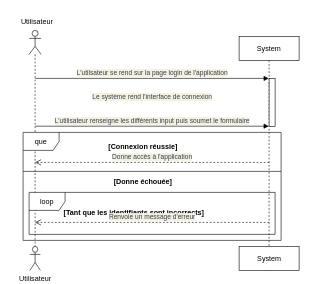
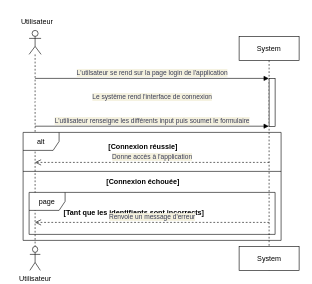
- <mxCell id="9" value="que" style="shape=umlFrame;whiteSpace=wrap;html=1;" vertex="1" parent="1"><mxGeometry x="38" y="220" width="430" height="180" as="geometry" /></mxCell>
+ <mxCell id="9" value="alt" style="shape=umlFrame;whiteSpace=wrap;html=1;" vertex="1" parent="1"><mxGeometry x="38" y="220" width="430" height="180" as="geometry" /></mxCell>
- <mxCell id="13" value="[Donne échouée]" style="text;align=center;fontStyle=1;verticalAlign=middle;spacingLeft=3;spacingRight=3;rotatable=0;points=[[0,0.5],[1,0.5]];portConstraint=eastwest;" vertex="1" parent="1"><mxGeometry x="198" y="289" width="80" height="26" as="geometry" /></mxCell>
+ <mxCell id="13" value="[Connexion échouée]" style="text;align=center;fontStyle=1;verticalAlign=middle;spacingLeft=3;spacingRight=3;rotatable=0;points=[[0,0.5],[1,0.5]];portConstraint=eastwest;" vertex="1" parent="1"><mxGeometry x="198" y="289" width="80" height="26" as="geometry" /></mxCell>
- <mxCell id="14" value="loop" style="shape=umlFrame;whiteSpace=wrap;html=1;" vertex="1" parent="1"><mxGeometry x="48" y="320" width="410" height="70" as="geometry" /></mxCell>
+ <mxCell id="14" value="page" style="shape=umlFrame;whiteSpace=wrap;html=1;" vertex="1" parent="1"><mxGeometry x="48" y="320" width="410" height="70" as="geometry" /></mxCell>
